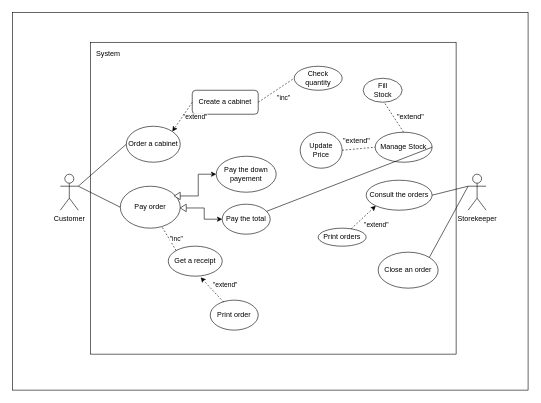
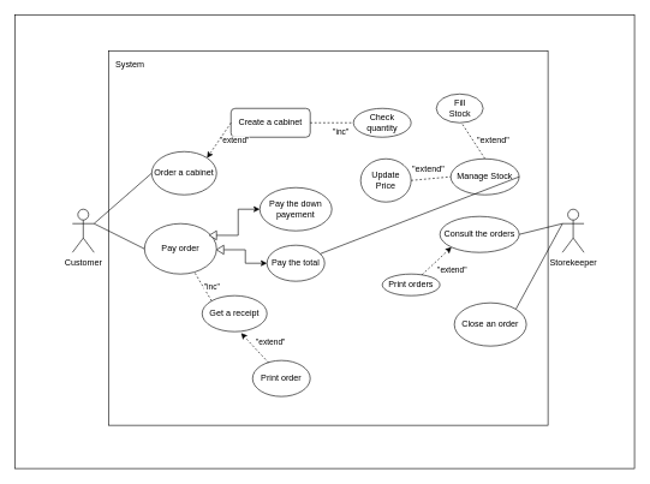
- <mxCell id="20" value="Check quantity&lt;br&gt;" style="ellipse;whiteSpace=wrap;html=1;" parent="1" vertex="1"><mxGeometry x="490" y="110" width="80" height="40" as="geometry" /></mxCell>
+ <mxCell id="20" value="Check quantity&lt;br&gt;" style="ellipse;whiteSpace=wrap;html=1;" parent="1" vertex="1"><mxGeometry x="490" y="150" width="80" height="40" as="geometry" /></mxCell>
